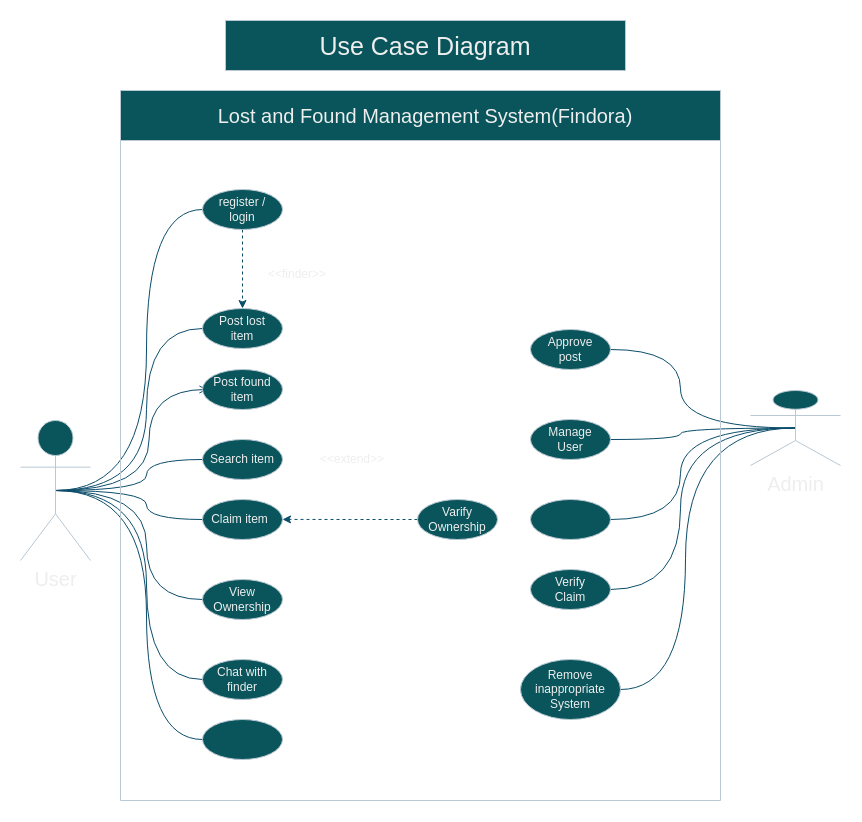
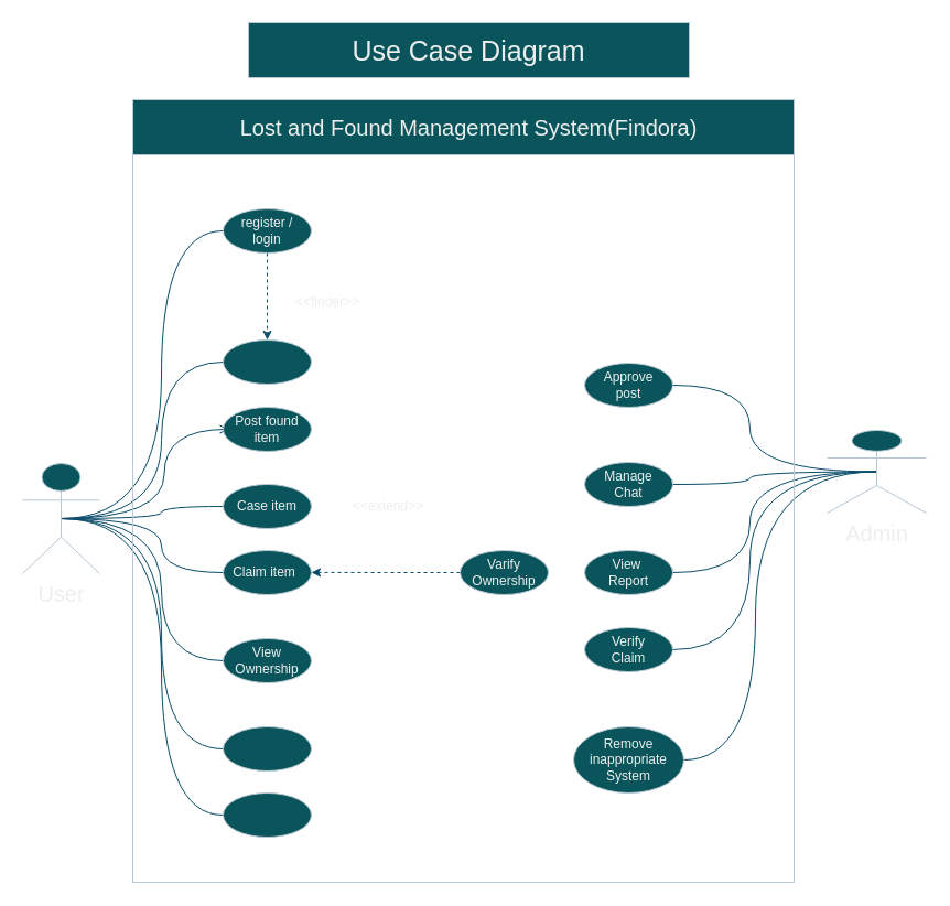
- <mxCell id="21" value="Post lost&lt;div&gt;item&lt;/div&gt;" style="text;html=1;align=center;verticalAlign=middle;whiteSpace=wrap;rounded=0;labelBackgroundColor=none;fontColor=#EEEEEE;" vertex="1" parent="1"><mxGeometry x="217" y="313" width="50" height="30" as="geometry" /></mxCell>
- <mxCell id="42" value="Manage&lt;div&gt;User&lt;/div&gt;" style="text;html=1;align=center;verticalAlign=middle;whiteSpace=wrap;rounded=0;labelBackgroundColor=none;fontColor=#EEEEEE;" vertex="1" parent="1"><mxGeometry x="545" y="424" width="50" height="30" as="geometry" /></mxCell>
+ <mxCell id="42" value="Manage&lt;div&gt;Chat&lt;/div&gt;" style="text;html=1;align=center;verticalAlign=middle;whiteSpace=wrap;rounded=0;labelBackgroundColor=none;fontColor=#EEEEEE;" vertex="1" parent="1"><mxGeometry x="545" y="424" width="50" height="30" as="geometry" /></mxCell>
- <mxCell id="25" value="Search item" style="text;html=1;align=center;verticalAlign=middle;whiteSpace=wrap;rounded=0;labelBackgroundColor=none;fontColor=#EEEEEE;" vertex="1" parent="1"><mxGeometry x="207" y="444" width="70" height="30" as="geometry" /></mxCell>
+ <mxCell id="25" value="Case item" style="text;html=1;align=center;verticalAlign=middle;whiteSpace=wrap;rounded=0;labelBackgroundColor=none;fontColor=#EEEEEE;" vertex="1" parent="1"><mxGeometry x="207" y="444" width="70" height="30" as="geometry" /></mxCell>
- <mxCell id="10" value="&lt;font style=&quot;font-size: 20px;&quot;&gt;User&lt;/font&gt;" style="shape=umlActor;html=1;verticalLabelPosition=bottom;verticalAlign=top;align=center;labelBackgroundColor=none;fillColor=#09555B;strokeColor=#BAC8D3;fontColor=#EEEEEE;" vertex="1" parent="1"><mxGeometry x="20" y="420" width="70" height="140" as="geometry" /></mxCell>
+ <mxCell id="10" value="&lt;font style=&quot;font-size: 20px;&quot;&gt;User&lt;/font&gt;" style="shape=umlActor;html=1;verticalLabelPosition=bottom;verticalAlign=top;align=center;labelBackgroundColor=none;fillColor=#09555B;strokeColor=#BAC8D3;fontColor=#EEEEEE;" vertex="1" parent="1"><mxGeometry x="20" y="420" width="70" height="100" as="geometry" /></mxCell>
+ <mxCell id="36" value="View&amp;nbsp;&lt;br&gt;Report" style="text;html=1;align=center;verticalAlign=middle;whiteSpace=wrap;rounded=0;labelBackgroundColor=none;fontColor=#EEEEEE;" vertex="1" parent="1"><mxGeometry x="545" y="504" width="50" height="30" as="geometry" /></mxCell>
- <mxCell id="31" value="Chat with finder" style="text;html=1;align=center;verticalAlign=middle;whiteSpace=wrap;rounded=0;labelBackgroundColor=none;fontColor=#EEEEEE;" vertex="1" parent="1"><mxGeometry x="207" y="664" width="70" height="30" as="geometry" /></mxCell>
